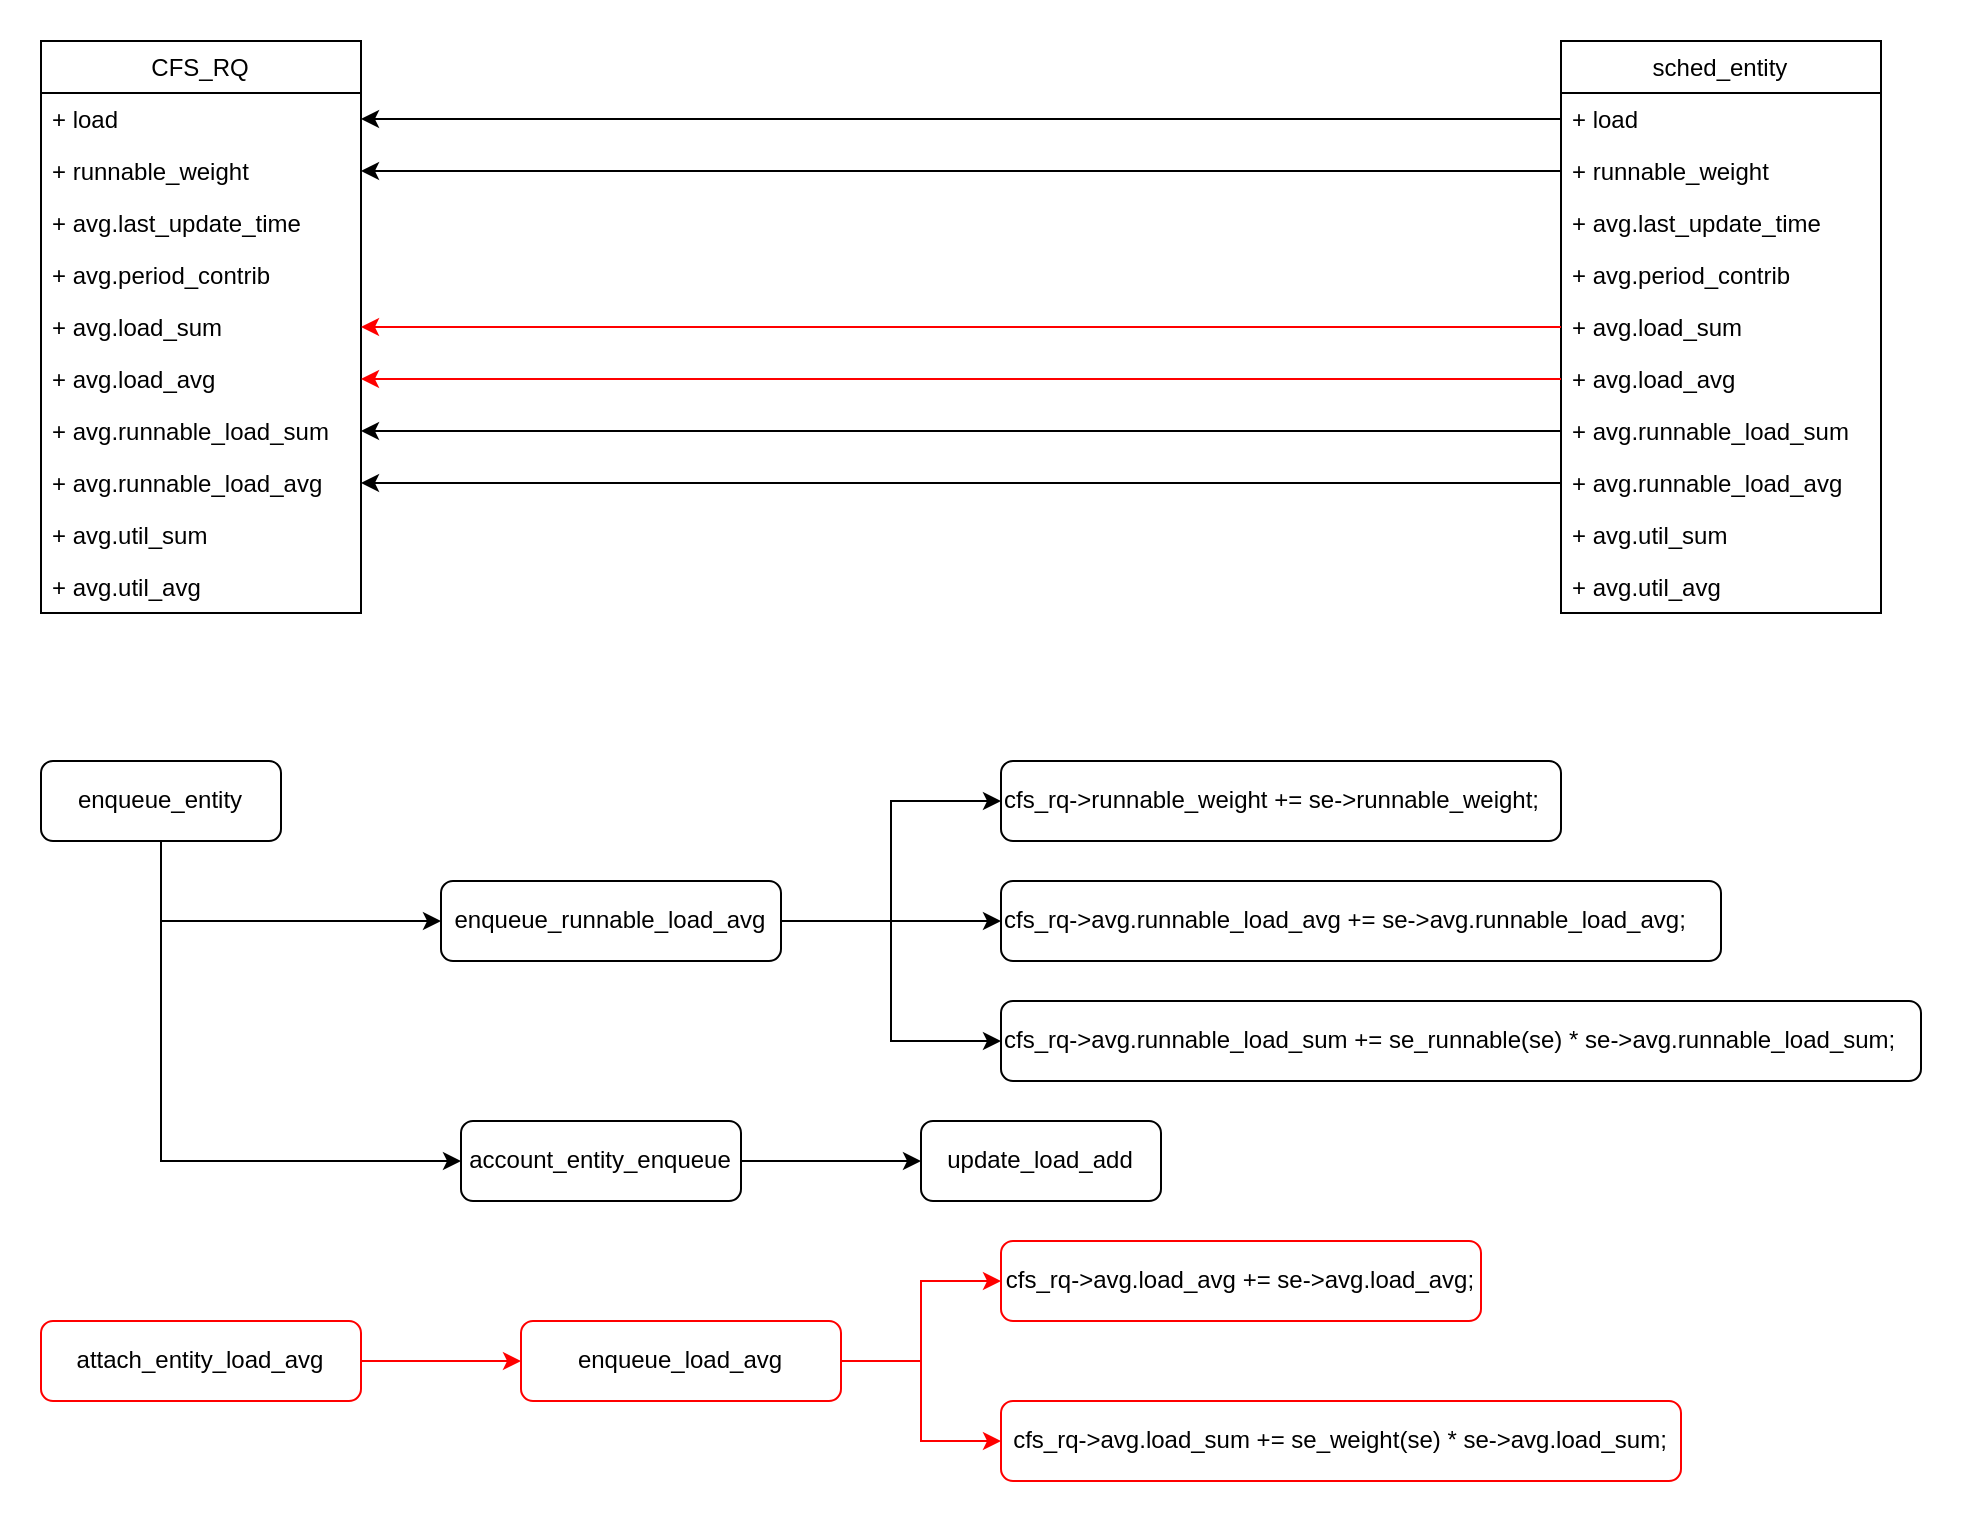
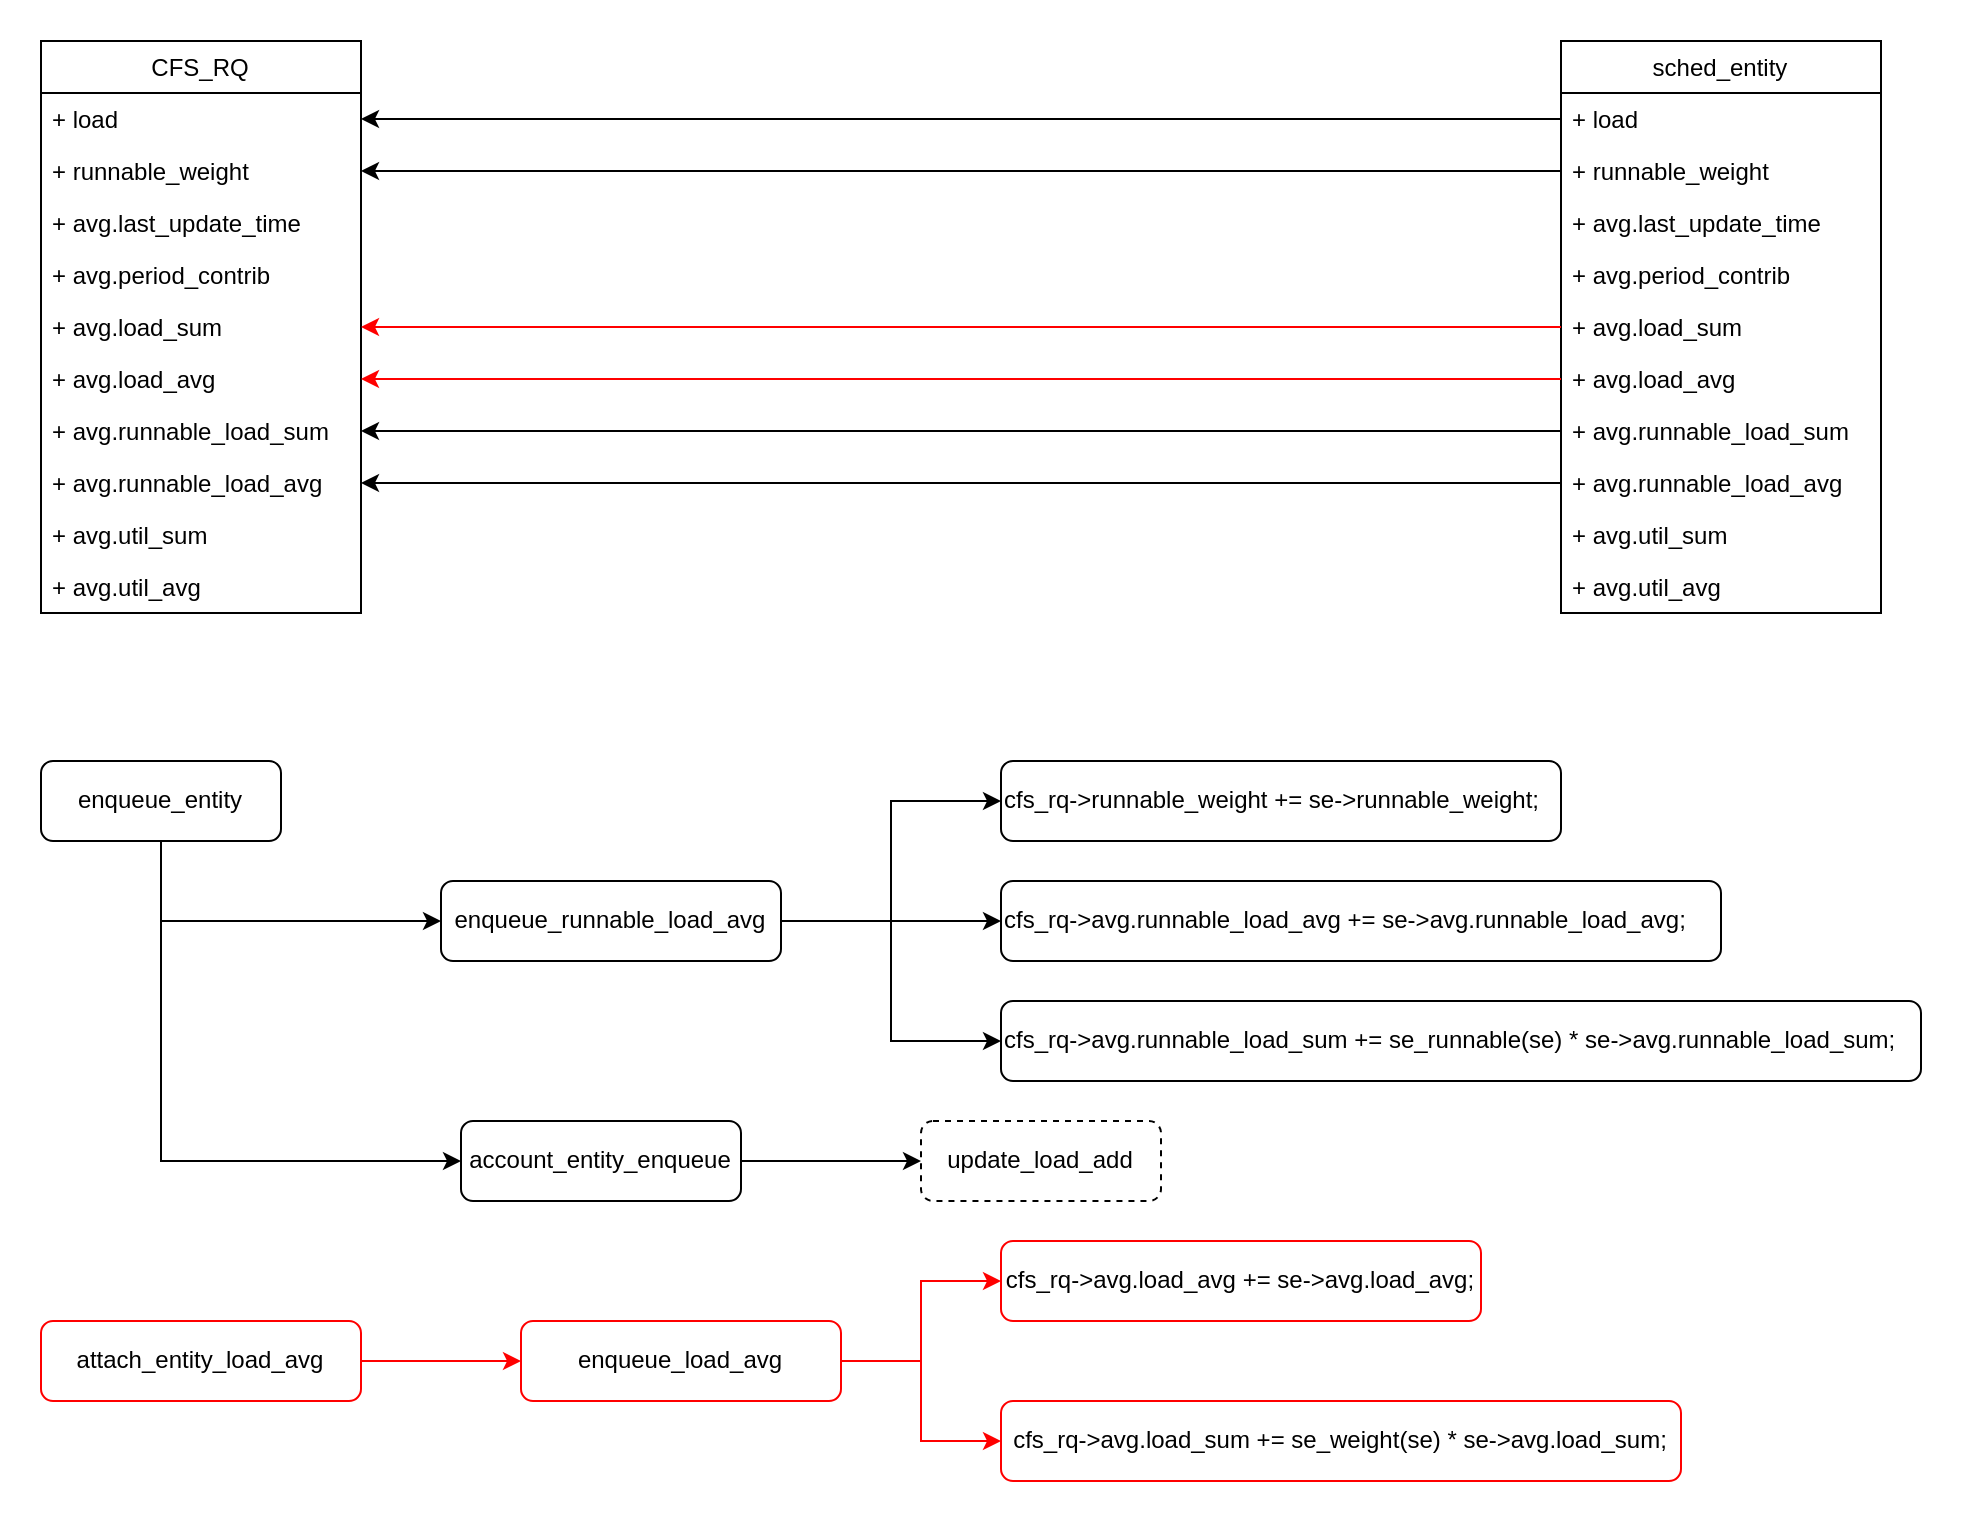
- <mxCell id="15" value="update_load_add" style="rounded=1;whiteSpace=wrap;html=1;fontSize=12;" vertex="1" parent="1"><mxGeometry x="460" y="560" width="120" height="40" as="geometry" /></mxCell>
+ <mxCell id="15" value="update_load_add" style="rounded=1;whiteSpace=wrap;html=1;fontSize=12;dashed=1;" vertex="1" parent="1"><mxGeometry x="460" y="560" width="120" height="40" as="geometry" /></mxCell>
